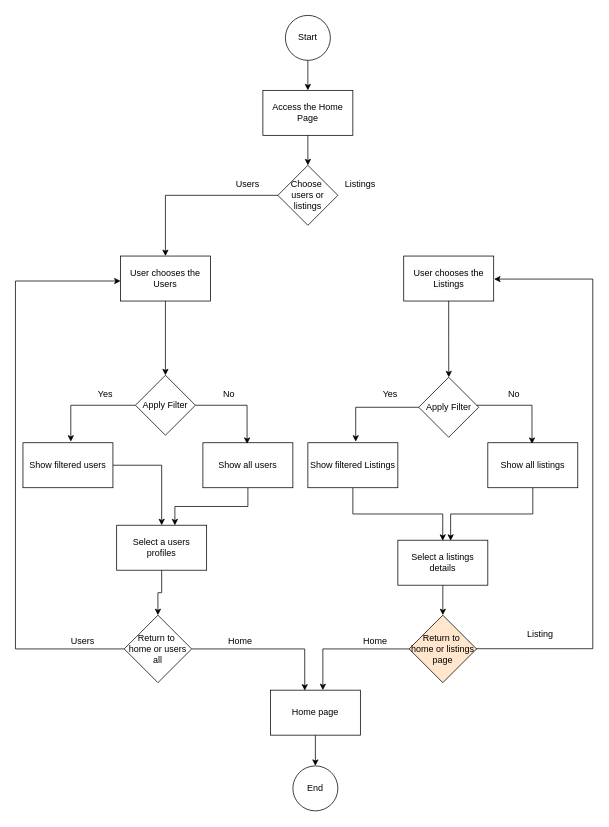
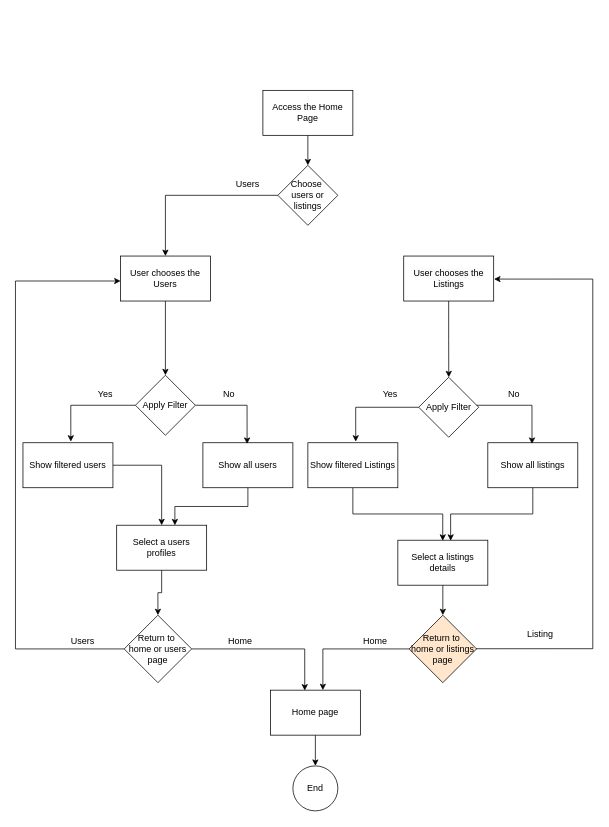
- <mxCell id="48" value="Start" style="ellipse;whiteSpace=wrap;html=1;aspect=fixed;" vertex="1" parent="1"><mxGeometry x="380" y="20" width="60" height="60" as="geometry" /></mxCell>
- <mxCell id="47" value="" style="edgeStyle=orthogonalEdgeStyle;rounded=0;orthogonalLoop=1;jettySize=auto;html=1;" edge="1" parent="1" source="48" target="3"><mxGeometry relative="1" as="geometry" /></mxCell>
- <mxCell id="7" value="Listings" style="text;html=1;align=center;verticalAlign=middle;whiteSpace=wrap;rounded=0;" vertex="1" parent="1"><mxGeometry x="450" y="230" width="60" height="30" as="geometry" /></mxCell>
- <mxCell id="38" value="Return to&amp;nbsp;&lt;div&gt;home or users all&lt;/div&gt;" style="rhombus;whiteSpace=wrap;html=1;" vertex="1" parent="1"><mxGeometry x="165" y="820" width="90" height="90" as="geometry" /></mxCell>
+ <mxCell id="38" value="Return to&amp;nbsp;&lt;div&gt;home or users page&lt;/div&gt;" style="rhombus;whiteSpace=wrap;html=1;" vertex="1" parent="1"><mxGeometry x="165" y="820" width="90" height="90" as="geometry" /></mxCell>
